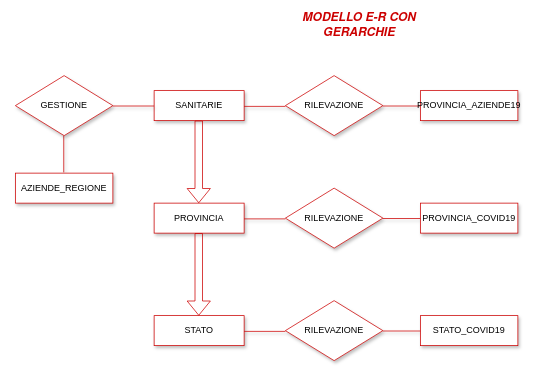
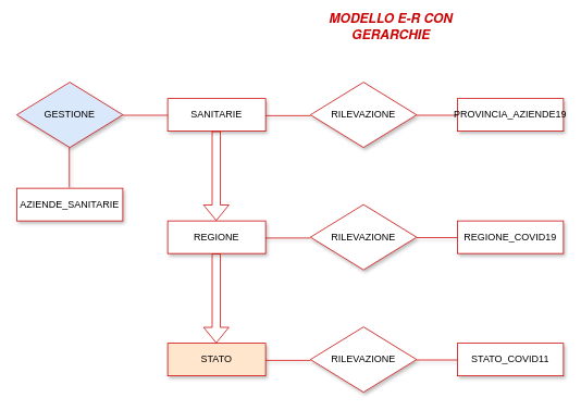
- <mxCell id="19" value="GESTIONE" style="rhombus;whiteSpace=wrap;html=1;strokeColor=#CC0000;shadow=1;" vertex="1" parent="1"><mxGeometry x="20" y="100" width="130" height="80" as="geometry" /></mxCell>
+ <mxCell id="19" value="GESTIONE" style="rhombus;whiteSpace=wrap;html=1;strokeColor=#CC0000;shadow=1;fillColor=#dae8fc;" vertex="1" parent="1"><mxGeometry x="20" y="100" width="130" height="80" as="geometry" /></mxCell>
- <mxCell id="21" value="AZIENDE_REGIONE" style="rounded=0;whiteSpace=wrap;html=1;strokeColor=#CC0000;shadow=1;" vertex="1" parent="1"><mxGeometry x="20" y="230" width="130" height="40" as="geometry" /></mxCell>
+ <mxCell id="21" value="AZIENDE_SANITARIE" style="rounded=0;whiteSpace=wrap;html=1;strokeColor=#CC0000;shadow=1;" vertex="1" parent="1"><mxGeometry x="20" y="230" width="130" height="40" as="geometry" /></mxCell>
- <mxCell id="3" value="PROVINCIA" style="rounded=0;whiteSpace=wrap;html=1;strokeColor=#CC0000;shadow=1;" parent="1" vertex="1"><mxGeometry x="205" y="270" width="120" height="40" as="geometry" /></mxCell>
+ <mxCell id="3" value="REGIONE" style="rounded=0;whiteSpace=wrap;html=1;strokeColor=#CC0000;shadow=1;" parent="1" vertex="1"><mxGeometry x="205" y="270" width="120" height="40" as="geometry" /></mxCell>
- <mxCell id="17" value="PROVINCIA_COVID19" style="rounded=0;whiteSpace=wrap;html=1;strokeColor=#CC0000;shadow=1;" vertex="1" parent="1"><mxGeometry x="560" y="270" width="130" height="40" as="geometry" /></mxCell>
+ <mxCell id="17" value="REGIONE_COVID19" style="rounded=0;whiteSpace=wrap;html=1;strokeColor=#CC0000;shadow=1;" vertex="1" parent="1"><mxGeometry x="560" y="270" width="130" height="40" as="geometry" /></mxCell>
- <mxCell id="7" value="STATO" style="rounded=0;whiteSpace=wrap;html=1;strokeColor=#CC0000;shadow=1;" vertex="1" parent="1"><mxGeometry x="205" y="420" width="120" height="40" as="geometry" /></mxCell>
+ <mxCell id="7" value="STATO" style="rounded=0;whiteSpace=wrap;html=1;strokeColor=#CC0000;shadow=1;fillColor=#ffe6cc;" vertex="1" parent="1"><mxGeometry x="205" y="420" width="120" height="40" as="geometry" /></mxCell>
- <mxCell id="16" value="STATO_COVID19" style="rounded=0;whiteSpace=wrap;html=1;strokeColor=#CC0000;shadow=1;" vertex="1" parent="1"><mxGeometry x="560" y="420" width="130" height="40" as="geometry" /></mxCell>
+ <mxCell id="16" value="STATO_COVID11" style="rounded=0;whiteSpace=wrap;html=1;strokeColor=#CC0000;shadow=1;" vertex="1" parent="1"><mxGeometry x="560" y="420" width="130" height="40" as="geometry" /></mxCell>
